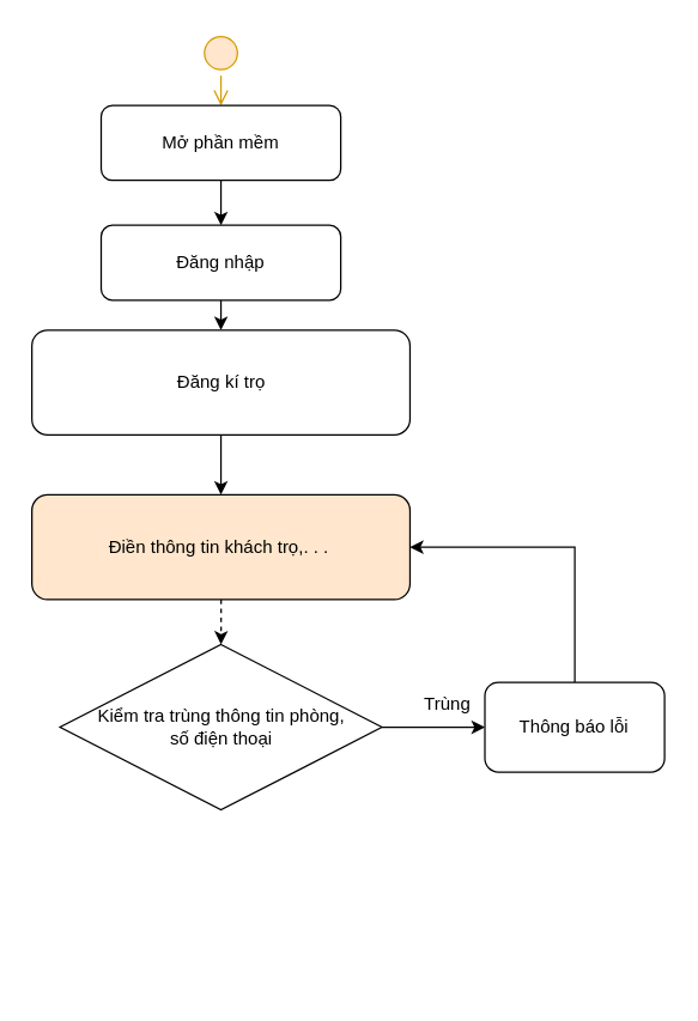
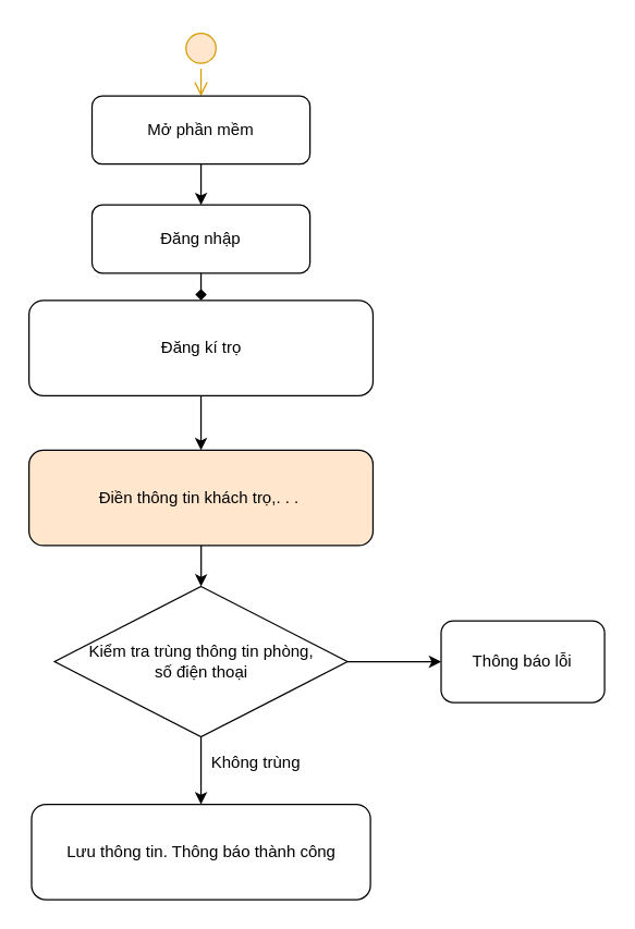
- <mxCell id="6" value="" style="edgeStyle=orthogonalEdgeStyle;rounded=0;orthogonalLoop=1;jettySize=auto;html=1;" edge="1" parent="1" source="7" target="9"><mxGeometry relative="1" as="geometry"><mxPoint x="147.1" y="230.064" as="targetPoint" /></mxGeometry></mxCell>
+ <mxCell id="6" value="" style="edgeStyle=orthogonalEdgeStyle;rounded=0;orthogonalLoop=1;jettySize=auto;html=1;endArrow=diamond;" edge="1" parent="1" source="7" target="9"><mxGeometry relative="1" as="geometry"><mxPoint x="147.1" y="230.064" as="targetPoint" /></mxGeometry></mxCell>
- <mxCell id="16" value="" style="edgeStyle=orthogonalEdgeStyle;rounded=0;orthogonalLoop=1;jettySize=auto;html=1;entryX=1;entryY=0.5;entryDx=0;entryDy=0;" edge="1" parent="1" source="17" target="11"><mxGeometry relative="1" as="geometry"><mxPoint x="402" y="380" as="targetPoint" /><Array as="points"><mxPoint x="383" y="365" /></Array></mxGeometry></mxCell>
- <mxCell id="10" value="" style="edgeStyle=orthogonalEdgeStyle;rounded=0;orthogonalLoop=1;jettySize=auto;html=1;dashed=1;" edge="1" parent="1" source="11" target="14"><mxGeometry relative="1" as="geometry"><mxPoint x="147" y="499.5" as="targetPoint" /></mxGeometry></mxCell>
+ <mxCell id="10" value="" style="edgeStyle=orthogonalEdgeStyle;rounded=0;orthogonalLoop=1;jettySize=auto;html=1;" edge="1" parent="1" source="11" target="14"><mxGeometry relative="1" as="geometry"><mxPoint x="147" y="499.5" as="targetPoint" /></mxGeometry></mxCell>
- <mxCell id="15" value="Trùng" style="text;html=1;align=center;verticalAlign=middle;resizable=0;points=[];autosize=1;" vertex="1" parent="1"><mxGeometry x="273.25" y="460" width="50" height="20" as="geometry" /></mxCell>
+ <mxCell id="18" value="Không trùng" style="text;html=1;align=center;verticalAlign=middle;resizable=0;points=[];autosize=1;" vertex="1" parent="1"><mxGeometry x="147" y="550" width="80" height="20" as="geometry" /></mxCell>
+ <mxCell id="13" value="" style="edgeStyle=orthogonalEdgeStyle;rounded=0;orthogonalLoop=1;jettySize=auto;html=1;" edge="1" parent="1" source="14" target="19"><mxGeometry relative="1" as="geometry"><mxPoint x="147" y="590" as="targetPoint" /></mxGeometry></mxCell>
+ <mxCell id="19" value="Lưu thông tin. Thông báo thành công" style="rounded=1;whiteSpace=wrap;html=1;" vertex="1" parent="1"><mxGeometry x="22.62" y="590" width="248.75" height="70" as="geometry" /></mxCell>
